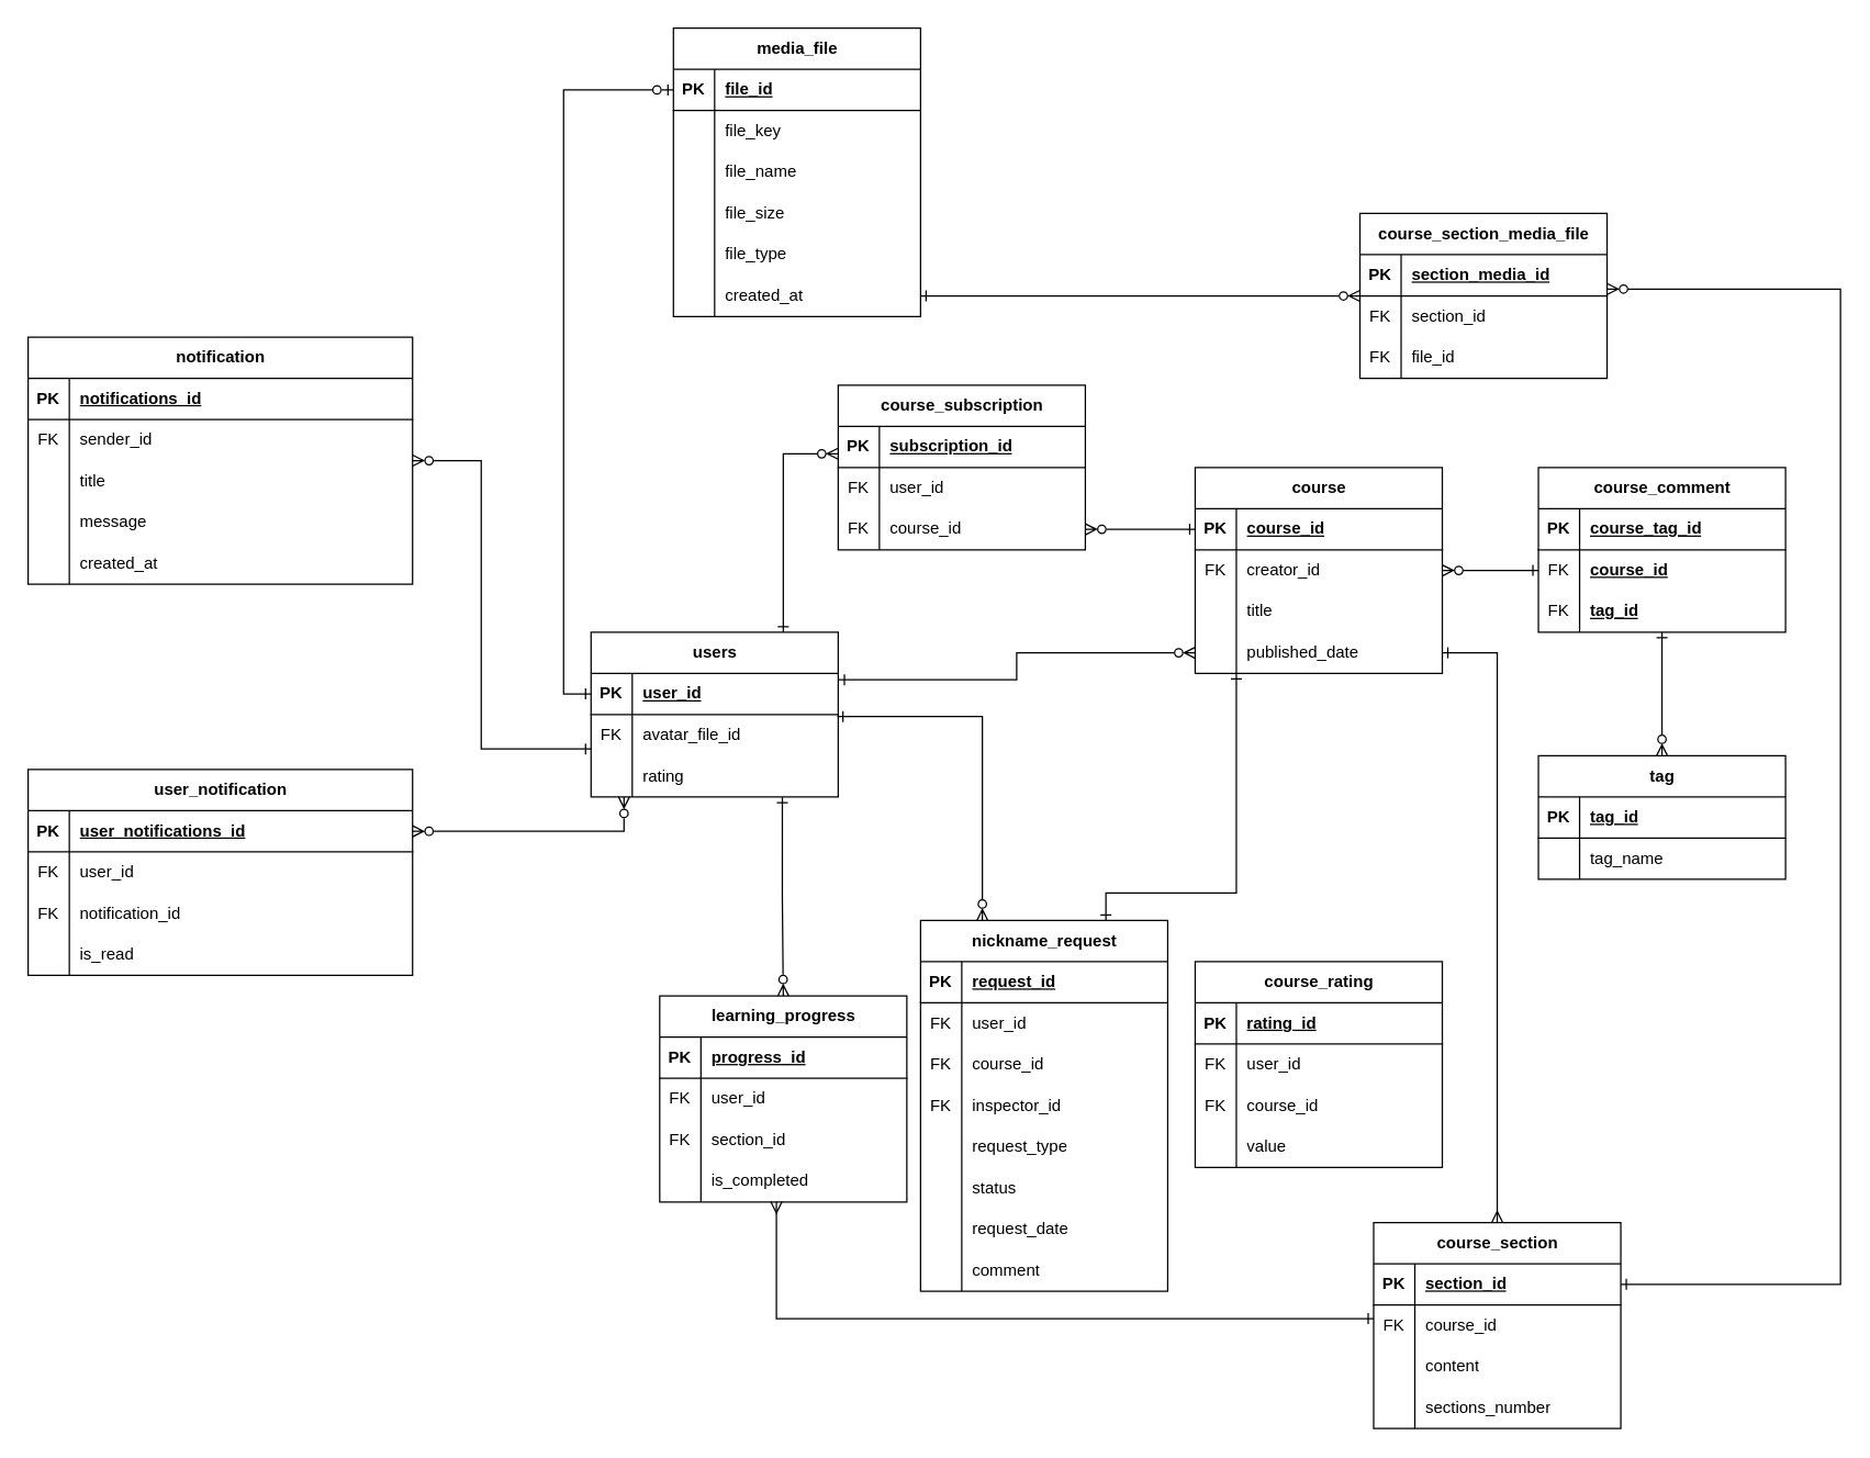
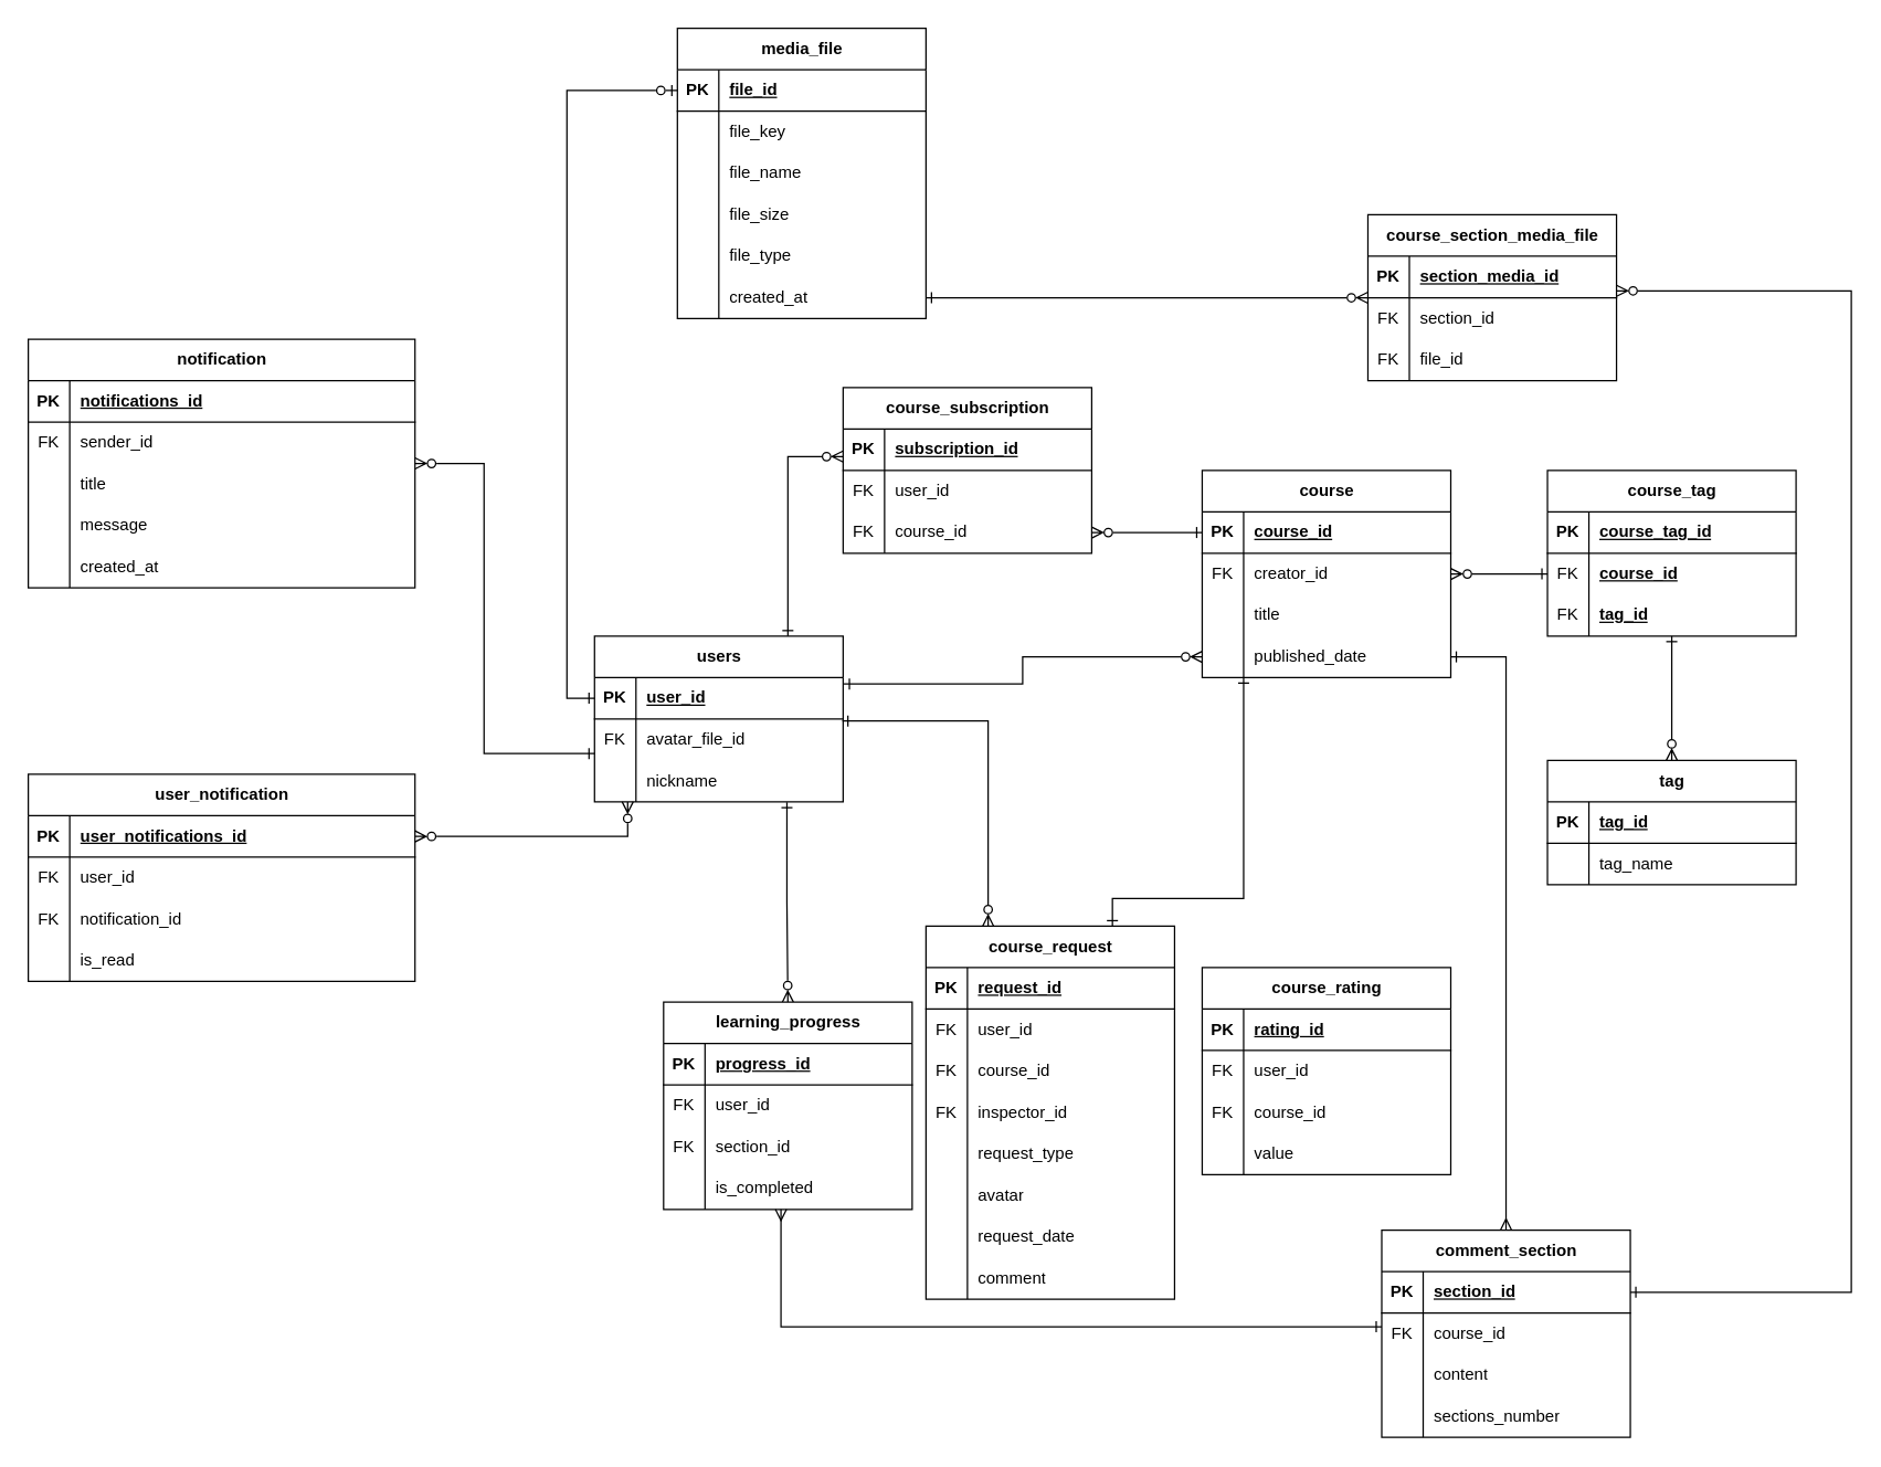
- <mxCell id="179" value="course_comment" style="shape=table;startSize=30;container=1;collapsible=1;childLayout=tableLayout;fixedRows=1;rowLines=0;fontStyle=1;align=center;resizeLast=1;html=1;" parent="1" vertex="1"><mxGeometry x="1120" y="340" width="180" height="120" as="geometry" /></mxCell>
+ <mxCell id="179" value="course_tag" style="shape=table;startSize=30;container=1;collapsible=1;childLayout=tableLayout;fixedRows=1;rowLines=0;fontStyle=1;align=center;resizeLast=1;html=1;" parent="1" vertex="1"><mxGeometry x="1120" y="340" width="180" height="120" as="geometry" /></mxCell>
- <mxCell id="15" value="rating" style="shape=partialRectangle;connectable=0;fillColor=none;top=0;left=0;bottom=0;right=0;align=left;spacingLeft=6;overflow=hidden;whiteSpace=wrap;html=1;" vertex="1" parent="13"><mxGeometry x="30" width="150" height="30" as="geometry"><mxRectangle width="150" height="30" as="alternateBounds" /></mxGeometry></mxCell>
+ <mxCell id="15" value="nickname" style="shape=partialRectangle;connectable=0;fillColor=none;top=0;left=0;bottom=0;right=0;align=left;spacingLeft=6;overflow=hidden;whiteSpace=wrap;html=1;" vertex="1" parent="13"><mxGeometry x="30" width="150" height="30" as="geometry"><mxRectangle width="150" height="30" as="alternateBounds" /></mxGeometry></mxCell>
- <mxCell id="81" value="nickname_request" style="shape=table;startSize=30;container=1;collapsible=1;childLayout=tableLayout;fixedRows=1;rowLines=0;fontStyle=1;align=center;resizeLast=1;html=1;" parent="1" vertex="1"><mxGeometry x="670" y="670" width="180" height="270" as="geometry" /></mxCell>
+ <mxCell id="81" value="course_request" style="shape=table;startSize=30;container=1;collapsible=1;childLayout=tableLayout;fixedRows=1;rowLines=0;fontStyle=1;align=center;resizeLast=1;html=1;" parent="1" vertex="1"><mxGeometry x="670" y="670" width="180" height="270" as="geometry" /></mxCell>
- <mxCell id="99" value="status" style="shape=partialRectangle;connectable=0;fillColor=none;top=0;left=0;bottom=0;right=0;align=left;spacingLeft=6;overflow=hidden;whiteSpace=wrap;html=1;" parent="97" vertex="1"><mxGeometry x="30" width="150" height="30" as="geometry"><mxRectangle width="150" height="30" as="alternateBounds" /></mxGeometry></mxCell>
+ <mxCell id="99" value="avatar" style="shape=partialRectangle;connectable=0;fillColor=none;top=0;left=0;bottom=0;right=0;align=left;spacingLeft=6;overflow=hidden;whiteSpace=wrap;html=1;" parent="97" vertex="1"><mxGeometry x="30" width="150" height="30" as="geometry"><mxRectangle width="150" height="30" as="alternateBounds" /></mxGeometry></mxCell>
- <mxCell id="31" value="course_section" style="shape=table;startSize=30;container=1;collapsible=1;childLayout=tableLayout;fixedRows=1;rowLines=0;fontStyle=1;align=center;resizeLast=1;html=1;" parent="1" vertex="1"><mxGeometry x="1000" y="890" width="180" height="150" as="geometry" /></mxCell>
+ <mxCell id="31" value="comment_section" style="shape=table;startSize=30;container=1;collapsible=1;childLayout=tableLayout;fixedRows=1;rowLines=0;fontStyle=1;align=center;resizeLast=1;html=1;" parent="1" vertex="1"><mxGeometry x="1000" y="890" width="180" height="150" as="geometry" /></mxCell>
